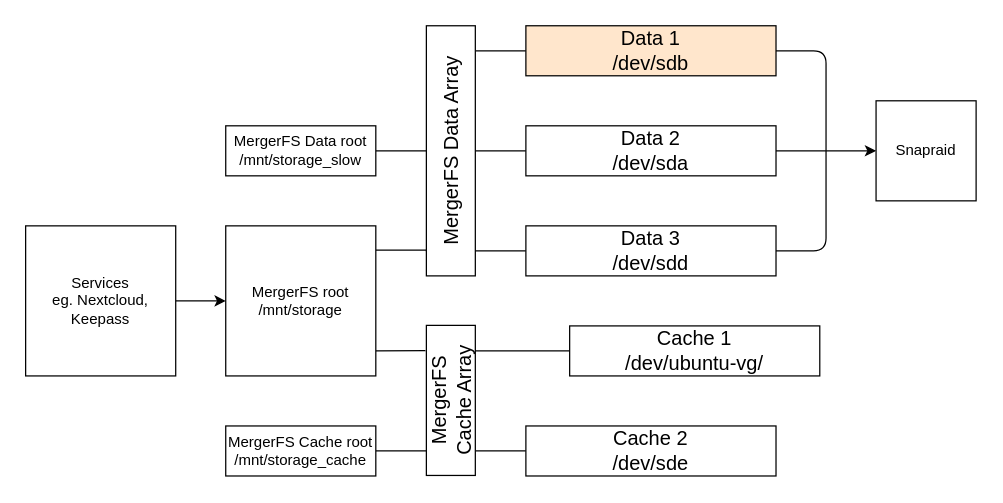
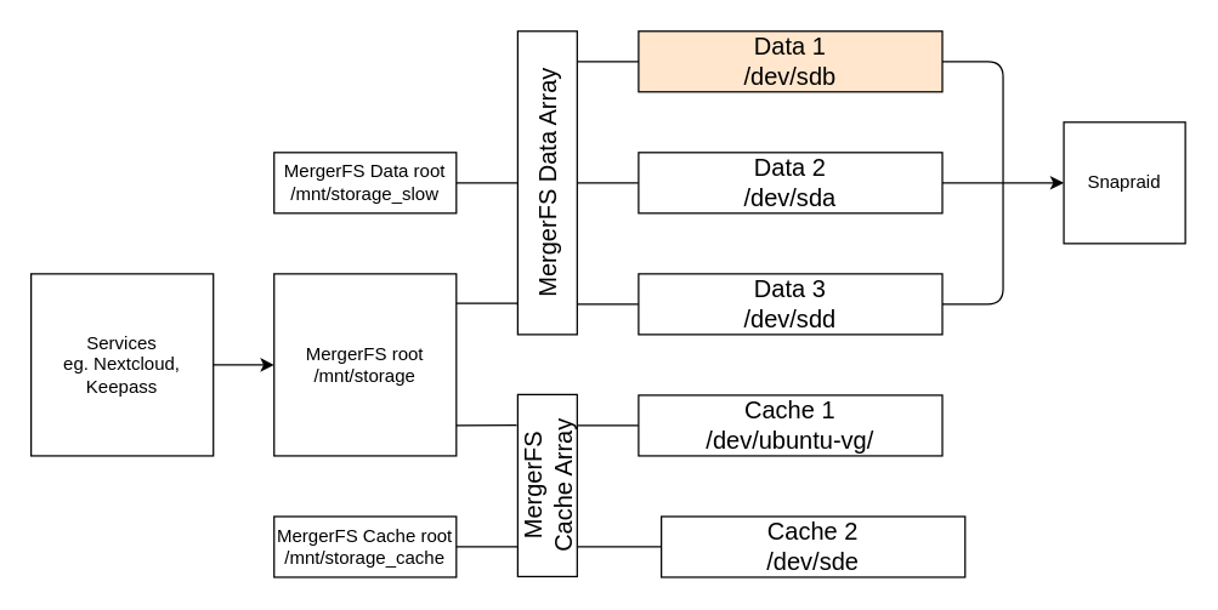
- <mxCell id="15" value="&lt;font style=&quot;font-size: 16px&quot;&gt;Cache 1&lt;br&gt;/dev/ubuntu-vg/&lt;br&gt;&lt;/font&gt;" style="rounded=0;whiteSpace=wrap;html=1;" parent="1" vertex="1"><mxGeometry x="455" y="260" width="200" height="40" as="geometry" /></mxCell>
+ <mxCell id="15" value="&lt;font style=&quot;font-size: 16px&quot;&gt;Cache 1&lt;br&gt;/dev/ubuntu-vg/&lt;br&gt;&lt;/font&gt;" style="rounded=0;whiteSpace=wrap;html=1;" parent="1" vertex="1"><mxGeometry x="420" y="260" width="200" height="40" as="geometry" /></mxCell>
- <mxCell id="17" value="&lt;font style=&quot;font-size: 16px&quot;&gt;Cache 2&lt;br&gt;/dev/sde&lt;br&gt;&lt;/font&gt;" style="rounded=0;whiteSpace=wrap;html=1;" parent="1" vertex="1"><mxGeometry x="420" y="340" width="200" height="40" as="geometry" /></mxCell>
+ <mxCell id="17" value="&lt;font style=&quot;font-size: 16px&quot;&gt;Cache 2&lt;br&gt;/dev/sde&lt;br&gt;&lt;/font&gt;" style="rounded=0;whiteSpace=wrap;html=1;" parent="1" vertex="1"><mxGeometry x="435" y="340" width="200" height="40" as="geometry" /></mxCell>
